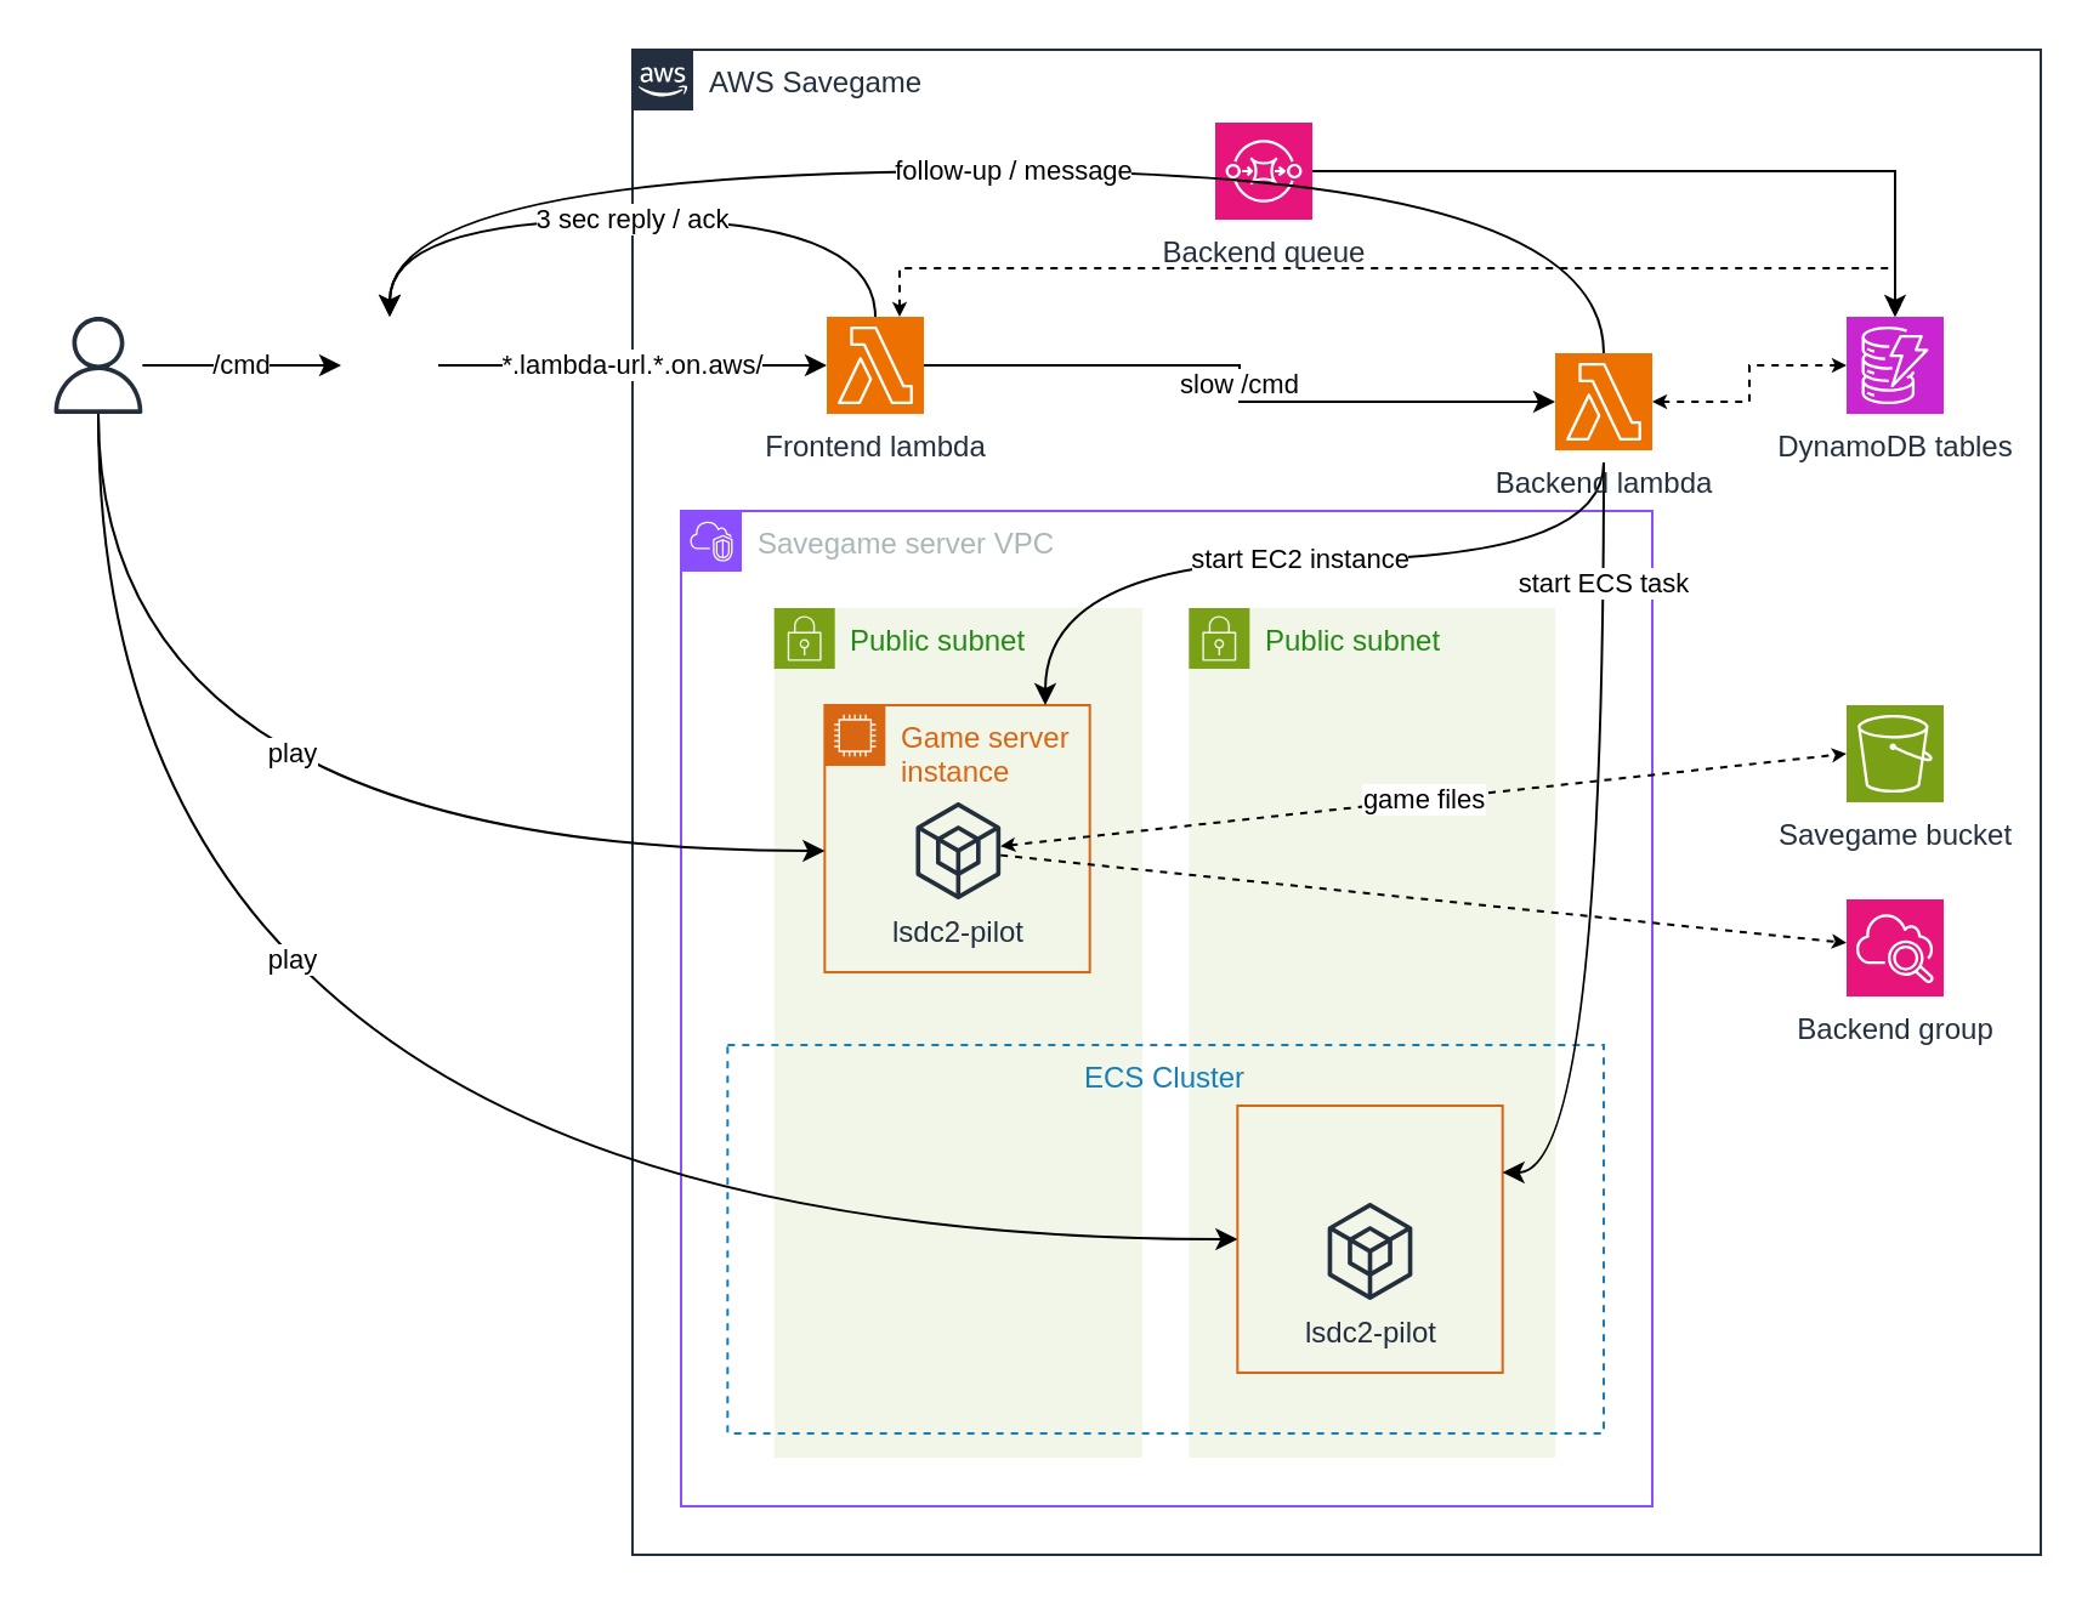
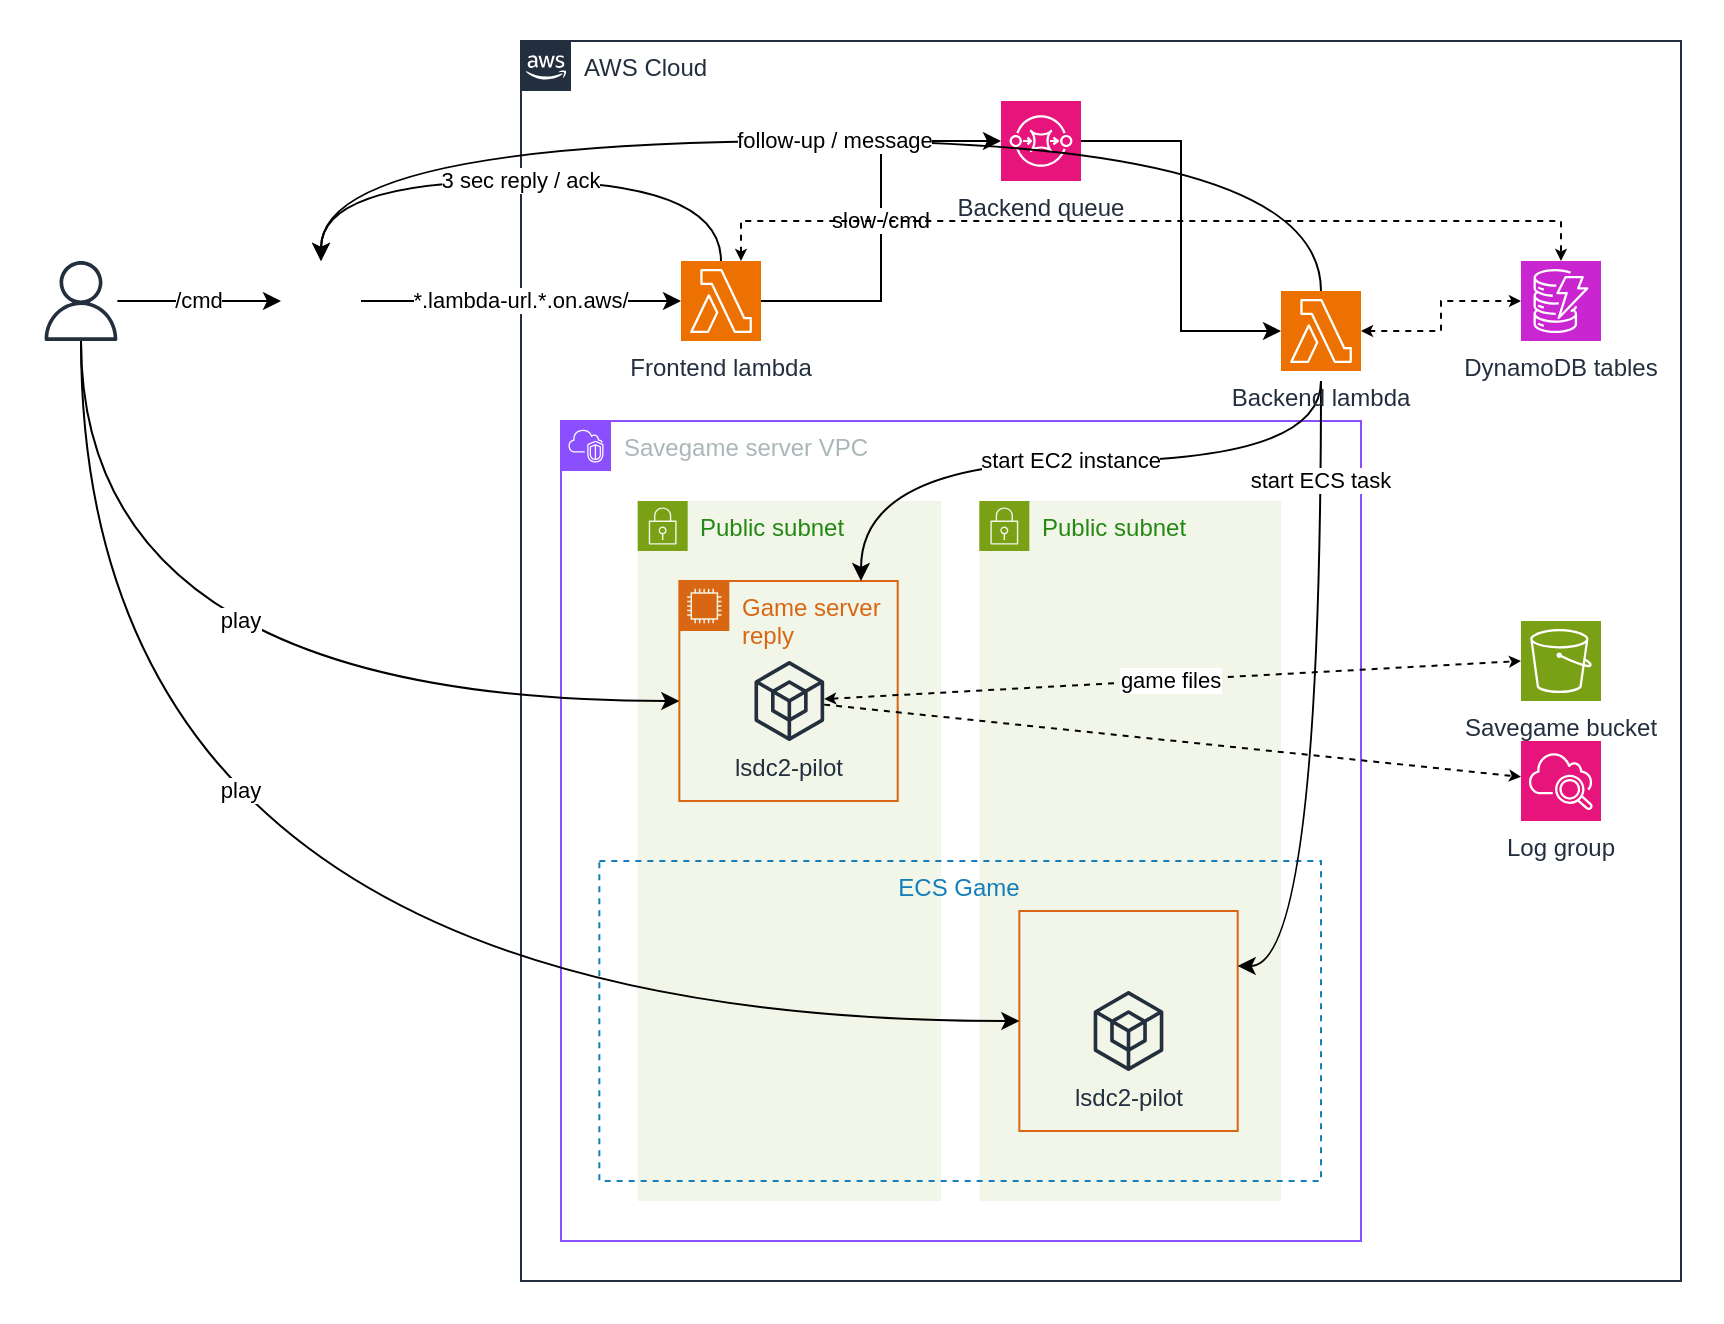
- <mxCell id="2" value="AWS Savegame" style="points=[[0,0],[0.25,0],[0.5,0],[0.75,0],[1,0],[1,0.25],[1,0.5],[1,0.75],[1,1],[0.75,1],[0.5,1],[0.25,1],[0,1],[0,0.75],[0,0.5],[0,0.25]];outlineConnect=0;gradientColor=none;html=1;whiteSpace=wrap;fontSize=12;fontStyle=0;container=1;pointerEvents=0;collapsible=0;recursiveResize=0;shape=mxgraph.aws4.group;grIcon=mxgraph.aws4.group_aws_cloud_alt;strokeColor=#232F3E;fillColor=none;verticalAlign=top;align=left;spacingLeft=30;fontColor=#232F3E;dashed=0;" parent="1" vertex="1"><mxGeometry x="260" y="20" width="580" height="620" as="geometry" /></mxCell>
+ <mxCell id="2" value="AWS Cloud" style="points=[[0,0],[0.25,0],[0.5,0],[0.75,0],[1,0],[1,0.25],[1,0.5],[1,0.75],[1,1],[0.75,1],[0.5,1],[0.25,1],[0,1],[0,0.75],[0,0.5],[0,0.25]];outlineConnect=0;gradientColor=none;html=1;whiteSpace=wrap;fontSize=12;fontStyle=0;container=1;pointerEvents=0;collapsible=0;recursiveResize=0;shape=mxgraph.aws4.group;grIcon=mxgraph.aws4.group_aws_cloud_alt;strokeColor=#232F3E;fillColor=none;verticalAlign=top;align=left;spacingLeft=30;fontColor=#232F3E;dashed=0;" parent="1" vertex="1"><mxGeometry x="260" y="20" width="580" height="620" as="geometry" /></mxCell>
- <mxCell id="18" style="edgeStyle=orthogonalEdgeStyle;rounded=0;orthogonalLoop=1;jettySize=auto;html=1;" parent="2" source="13" target="23" edge="1"><mxGeometry relative="1" as="geometry" /></mxCell>
+ <mxCell id="18" style="edgeStyle=orthogonalEdgeStyle;rounded=0;orthogonalLoop=1;jettySize=auto;html=1;entryX=0;entryY=0.5;entryDx=0;entryDy=0;entryPerimeter=0;" parent="2" source="13" target="17" edge="1"><mxGeometry relative="1" as="geometry" /></mxCell>
- <mxCell id="24" style="edgeStyle=orthogonalEdgeStyle;rounded=0;orthogonalLoop=1;jettySize=auto;html=1;dashed=1;endArrow=open;startFill=1;entryX=0.5;entryY=0;entryDx=0;entryDy=0;entryPerimeter=0;endFill=1;startSize=3;endSize=3;startArrow=classic;" edge="1" parent="2" source="12" target="23"><mxGeometry relative="1" as="geometry"><mxPoint x="480" y="100" as="targetPoint" /><Array as="points"><mxPoint x="110" y="90" /><mxPoint x="520" y="90" /></Array></mxGeometry></mxCell>
+ <mxCell id="24" style="edgeStyle=orthogonalEdgeStyle;rounded=0;orthogonalLoop=1;jettySize=auto;html=1;dashed=1;endArrow=classic;startFill=1;entryX=0.5;entryY=0;entryDx=0;entryDy=0;entryPerimeter=0;endFill=1;startSize=3;endSize=3;startArrow=classic;" edge="1" parent="2" source="12" target="23"><mxGeometry relative="1" as="geometry"><mxPoint x="480" y="100" as="targetPoint" /><Array as="points"><mxPoint x="110" y="90" /><mxPoint x="520" y="90" /></Array></mxGeometry></mxCell>
- <mxCell id="14" value="slow /cmd" style="edgeStyle=orthogonalEdgeStyle;rounded=0;orthogonalLoop=1;jettySize=auto;html=1;" parent="2" source="12" target="17" edge="1"><mxGeometry relative="1" as="geometry" /></mxCell>
+ <mxCell id="14" value="slow /cmd" style="edgeStyle=orthogonalEdgeStyle;rounded=0;orthogonalLoop=1;jettySize=auto;html=1;entryX=0;entryY=0.5;entryDx=0;entryDy=0;entryPerimeter=0;" parent="2" source="12" target="13" edge="1"><mxGeometry relative="1" as="geometry" /></mxCell>
- <mxCell id="19" value="Savegame bucket" style="sketch=0;points=[[0,0,0],[0.25,0,0],[0.5,0,0],[0.75,0,0],[1,0,0],[0,1,0],[0.25,1,0],[0.5,1,0],[0.75,1,0],[1,1,0],[0,0.25,0],[0,0.5,0],[0,0.75,0],[1,0.25,0],[1,0.5,0],[1,0.75,0]];outlineConnect=0;fontColor=#232F3E;fillColor=#7AA116;strokeColor=#ffffff;dashed=0;verticalLabelPosition=bottom;verticalAlign=top;align=center;html=1;fontSize=12;fontStyle=0;aspect=fixed;shape=mxgraph.aws4.resourceIcon;resIcon=mxgraph.aws4.s3;" parent="2" vertex="1"><mxGeometry x="500" y="270" width="40" height="40" as="geometry" /></mxCell>
+ <mxCell id="19" value="Savegame bucket" style="sketch=0;points=[[0,0,0],[0.25,0,0],[0.5,0,0],[0.75,0,0],[1,0,0],[0,1,0],[0.25,1,0],[0.5,1,0],[0.75,1,0],[1,1,0],[0,0.25,0],[0,0.5,0],[0,0.75,0],[1,0.25,0],[1,0.5,0],[1,0.75,0]];outlineConnect=0;fontColor=#232F3E;fillColor=#7AA116;strokeColor=#ffffff;dashed=0;verticalLabelPosition=bottom;verticalAlign=top;align=center;html=1;fontSize=12;fontStyle=0;aspect=fixed;shape=mxgraph.aws4.resourceIcon;resIcon=mxgraph.aws4.s3;" parent="2" vertex="1"><mxGeometry x="500" y="290" width="40" height="40" as="geometry" /></mxCell>
- <mxCell id="5" value="Game server instance" style="points=[[0,0],[0.25,0],[0.5,0],[0.75,0],[1,0],[1,0.25],[1,0.5],[1,0.75],[1,1],[0.75,1],[0.5,1],[0.25,1],[0,1],[0,0.75],[0,0.5],[0,0.25]];outlineConnect=0;gradientColor=none;html=1;whiteSpace=wrap;fontSize=12;fontStyle=0;container=1;pointerEvents=0;collapsible=0;recursiveResize=0;shape=mxgraph.aws4.group;grIcon=mxgraph.aws4.group_ec2_instance_contents;strokeColor=#D86613;fillColor=none;verticalAlign=top;align=left;spacingLeft=30;fontColor=#D86613;dashed=0;" parent="4" vertex="1"><mxGeometry x="20.83" y="40" width="109.17" height="110" as="geometry" /></mxCell>
+ <mxCell id="5" value="Game server reply" style="points=[[0,0],[0.25,0],[0.5,0],[0.75,0],[1,0],[1,0.25],[1,0.5],[1,0.75],[1,1],[0.75,1],[0.5,1],[0.25,1],[0,1],[0,0.75],[0,0.5],[0,0.25]];outlineConnect=0;gradientColor=none;html=1;whiteSpace=wrap;fontSize=12;fontStyle=0;container=1;pointerEvents=0;collapsible=0;recursiveResize=0;shape=mxgraph.aws4.group;grIcon=mxgraph.aws4.group_ec2_instance_contents;strokeColor=#D86613;fillColor=none;verticalAlign=top;align=left;spacingLeft=30;fontColor=#D86613;dashed=0;" parent="4" vertex="1"><mxGeometry x="20.83" y="40" width="109.17" height="110" as="geometry" /></mxCell>
- <mxCell id="20" value="Backend group" style="sketch=0;points=[[0,0,0],[0.25,0,0],[0.5,0,0],[0.75,0,0],[1,0,0],[0,1,0],[0.25,1,0],[0.5,1,0],[0.75,1,0],[1,1,0],[0,0.25,0],[0,0.5,0],[0,0.75,0],[1,0.25,0],[1,0.5,0],[1,0.75,0]];points=[[0,0,0],[0.25,0,0],[0.5,0,0],[0.75,0,0],[1,0,0],[0,1,0],[0.25,1,0],[0.5,1,0],[0.75,1,0],[1,1,0],[0,0.25,0],[0,0.5,0],[0,0.75,0],[1,0.25,0],[1,0.5,0],[1,0.75,0]];outlineConnect=0;fontColor=#232F3E;fillColor=#E7157B;strokeColor=#ffffff;dashed=0;verticalLabelPosition=bottom;verticalAlign=top;align=center;html=1;fontSize=12;fontStyle=0;aspect=fixed;shape=mxgraph.aws4.resourceIcon;resIcon=mxgraph.aws4.cloudwatch_2;" parent="2" vertex="1"><mxGeometry x="500" y="350" width="40" height="40" as="geometry" /></mxCell>
+ <mxCell id="20" value="Log group" style="sketch=0;points=[[0,0,0],[0.25,0,0],[0.5,0,0],[0.75,0,0],[1,0,0],[0,1,0],[0.25,1,0],[0.5,1,0],[0.75,1,0],[1,1,0],[0,0.25,0],[0,0.5,0],[0,0.75,0],[1,0.25,0],[1,0.5,0],[1,0.75,0]];points=[[0,0,0],[0.25,0,0],[0.5,0,0],[0.75,0,0],[1,0,0],[0,1,0],[0.25,1,0],[0.5,1,0],[0.75,1,0],[1,1,0],[0,0.25,0],[0,0.5,0],[0,0.75,0],[1,0.25,0],[1,0.5,0],[1,0.75,0]];outlineConnect=0;fontColor=#232F3E;fillColor=#E7157B;strokeColor=#ffffff;dashed=0;verticalLabelPosition=bottom;verticalAlign=top;align=center;html=1;fontSize=12;fontStyle=0;aspect=fixed;shape=mxgraph.aws4.resourceIcon;resIcon=mxgraph.aws4.cloudwatch_2;" parent="2" vertex="1"><mxGeometry x="500" y="350" width="40" height="40" as="geometry" /></mxCell>
- <mxCell id="8" value="ECS Cluster" style="fillColor=none;strokeColor=#147EBA;dashed=1;verticalAlign=top;fontStyle=0;fontColor=#147EBA;whiteSpace=wrap;html=1;" parent="3" vertex="1"><mxGeometry x="19.17" y="220" width="360.83" height="160" as="geometry" /></mxCell>
+ <mxCell id="8" value="ECS Game" style="fillColor=none;strokeColor=#147EBA;dashed=1;verticalAlign=top;fontStyle=0;fontColor=#147EBA;whiteSpace=wrap;html=1;" parent="3" vertex="1"><mxGeometry x="19.17" y="220" width="360.83" height="160" as="geometry" /></mxCell>
